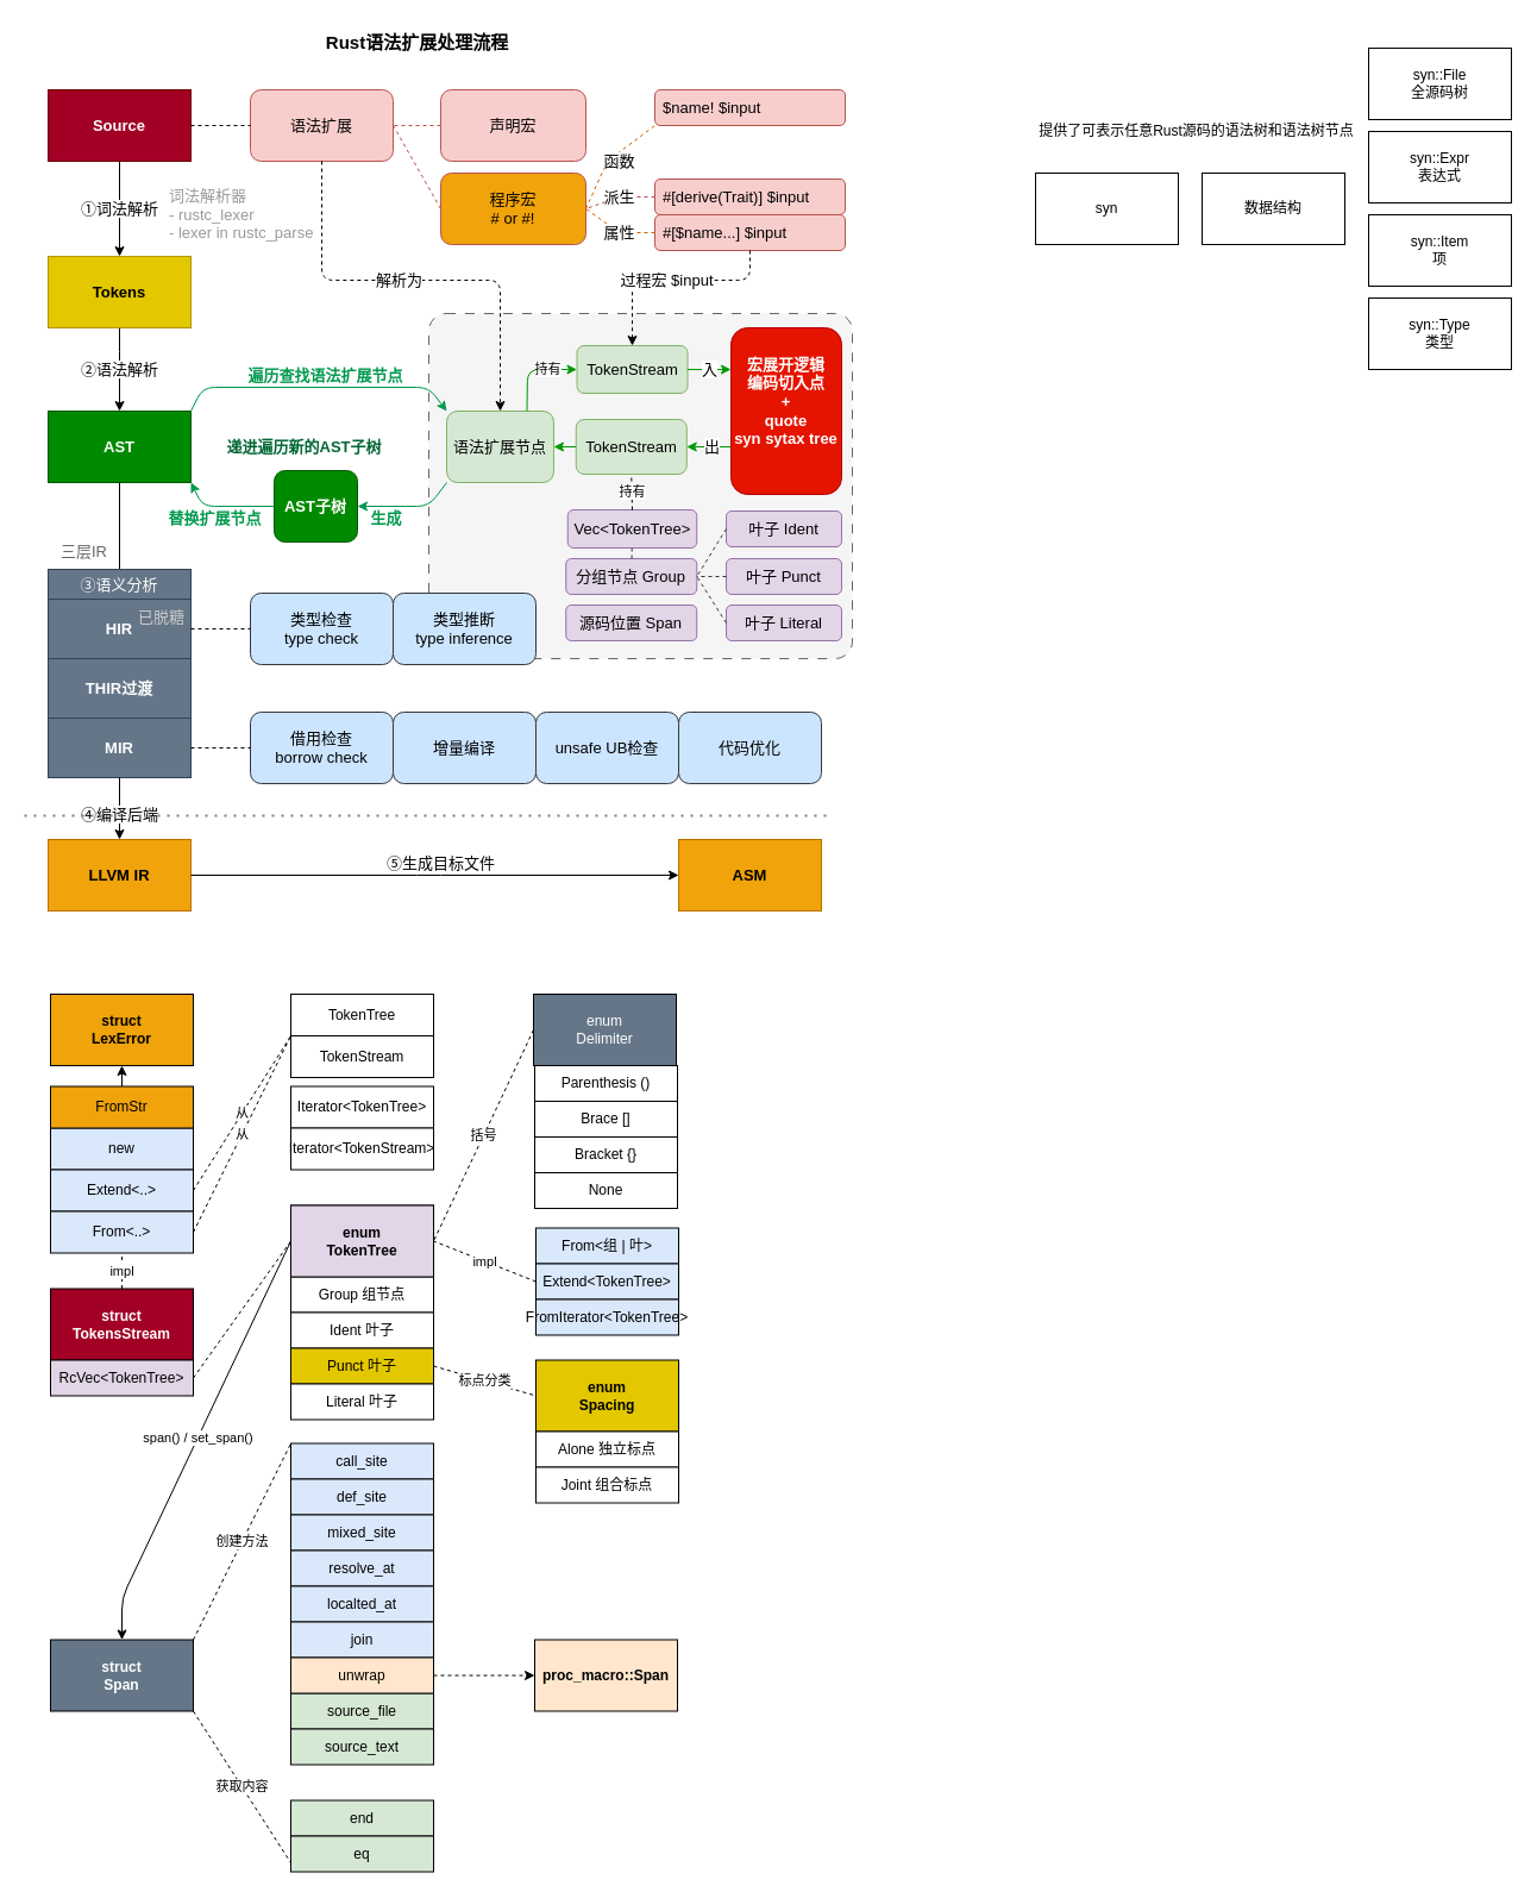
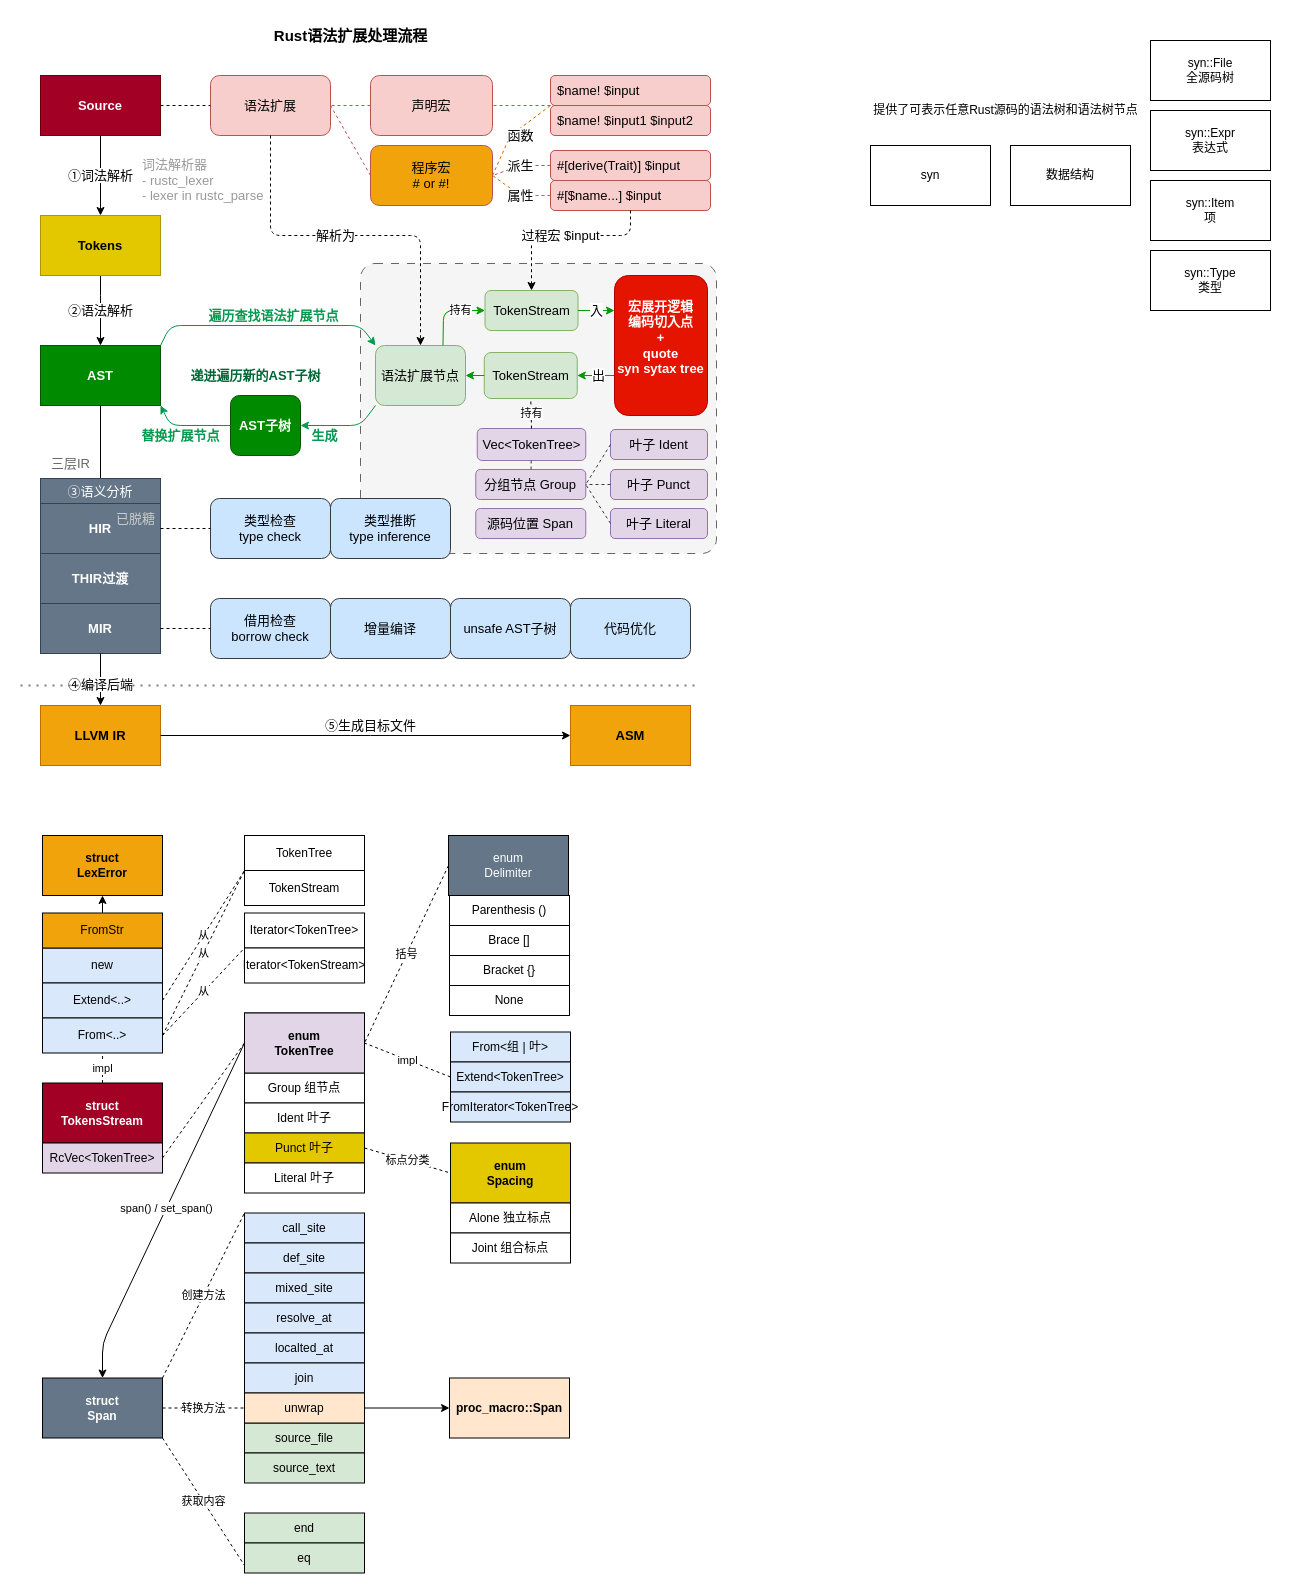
+ <mxCell id="42" value="" style="endArrow=none;dashed=1;html=1;entryX=1;entryY=0.5;entryDx=0;entryDy=0;exitX=0;exitY=0;exitDx=0;exitDy=0;fillColor=#f8cecc;strokeColor=#b85450;fontSize=13;" parent="1" source="38" target="33" edge="1"><mxGeometry width="50" height="50" relative="1" as="geometry"><mxPoint x="482" y="345" as="sourcePoint" /><mxPoint x="532" y="295" as="targetPoint" /></mxGeometry></mxCell>
+ <mxCell id="38" value="$name! $input1 $input2" style="rounded=1;whiteSpace=wrap;html=1;strokeColor=#b85450;fillColor=#f8cecc;fontSize=13;align=left;spacingLeft=5;" parent="1" vertex="1"><mxGeometry x="550" y="105" width="160" height="30" as="geometry" /></mxCell>
- <mxCell id="29" value="unsafe UB检查" style="rounded=1;whiteSpace=wrap;html=1;strokeColor=#36393d;fillColor=#cce5ff;fontSize=13;" parent="1" vertex="1"><mxGeometry x="450" y="598" width="120" height="60" as="geometry" /></mxCell>
+ <mxCell id="29" value="unsafe AST子树" style="rounded=1;whiteSpace=wrap;html=1;strokeColor=#36393d;fillColor=#cce5ff;fontSize=13;" parent="1" vertex="1"><mxGeometry x="450" y="598" width="120" height="60" as="geometry" /></mxCell>
+ <mxCell id="110" value="从" style="endArrow=none;dashed=1;html=1;exitX=1;exitY=0.5;exitDx=0;exitDy=0;entryX=0;entryY=1;entryDx=0;entryDy=0;strokeColor=#000000;" parent="1" source="104" target="107" edge="1"><mxGeometry width="50" height="50" relative="1" as="geometry"><mxPoint x="400" y="880" as="sourcePoint" /><mxPoint x="450" y="830" as="targetPoint" /></mxGeometry></mxCell>
+ <mxCell id="101" value="转换方法" style="endArrow=none;dashed=1;html=1;entryX=0;entryY=0.5;entryDx=0;entryDy=0;exitX=1;exitY=0.5;exitDx=0;exitDy=0;strokeColor=#000000;" parent="1" source="85" target="99" edge="1"><mxGeometry width="50" height="50" relative="1" as="geometry"><mxPoint x="-126" y="1362.5" as="sourcePoint" /><mxPoint x="-61" y="1197.5" as="targetPoint" /><mxPoint as="offset" /></mxGeometry></mxCell>
- <mxCell id="117" value="" style="endArrow=classic;html=1;strokeColor=#000000;exitX=1;exitY=0.5;exitDx=0;exitDy=0;entryX=0;entryY=0.5;entryDx=0;entryDy=0;dashed=1;" parent="1" source="99" target="96" edge="1"><mxGeometry width="50" height="50" relative="1" as="geometry"><mxPoint x="449" y="1232.5" as="sourcePoint" /><mxPoint x="499" y="1182.5" as="targetPoint" /></mxGeometry></mxCell>
+ <mxCell id="117" value="" style="endArrow=classic;html=1;strokeColor=#000000;exitX=1;exitY=0.5;exitDx=0;exitDy=0;entryX=0;entryY=0.5;entryDx=0;entryDy=0;" parent="1" source="99" target="96" edge="1"><mxGeometry width="50" height="50" relative="1" as="geometry"><mxPoint x="449" y="1232.5" as="sourcePoint" /><mxPoint x="499" y="1182.5" as="targetPoint" /></mxGeometry></mxCell>
